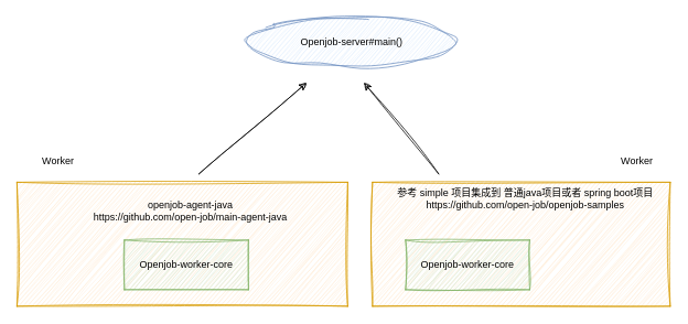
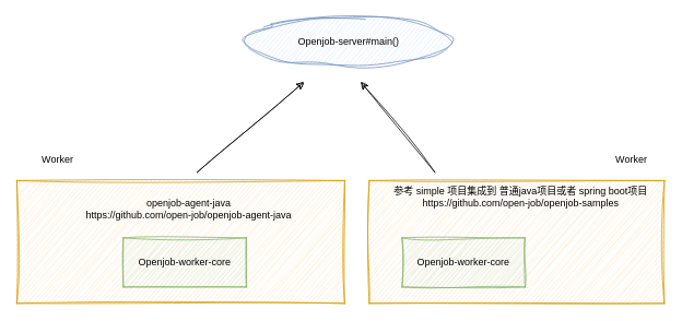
- <mxCell id="7" value="openjob-agent-java&lt;br&gt;https://github.com/open-job/main-agent-java" style="text;html=1;strokeColor=none;fillColor=none;align=center;verticalAlign=middle;whiteSpace=wrap;rounded=0;shadow=0;sketch=1;curveFitting=1;jiggle=2;" parent="1" vertex="1"><mxGeometry x="80" y="240" width="300" height="30" as="geometry" /></mxCell>
+ <mxCell id="7" value="openjob-agent-java&lt;br&gt;https://github.com/open-job/openjob-agent-java" style="text;html=1;strokeColor=none;fillColor=none;align=center;verticalAlign=middle;whiteSpace=wrap;rounded=0;shadow=0;sketch=1;curveFitting=1;jiggle=2;" parent="1" vertex="1"><mxGeometry x="80" y="240" width="300" height="30" as="geometry" /></mxCell>
